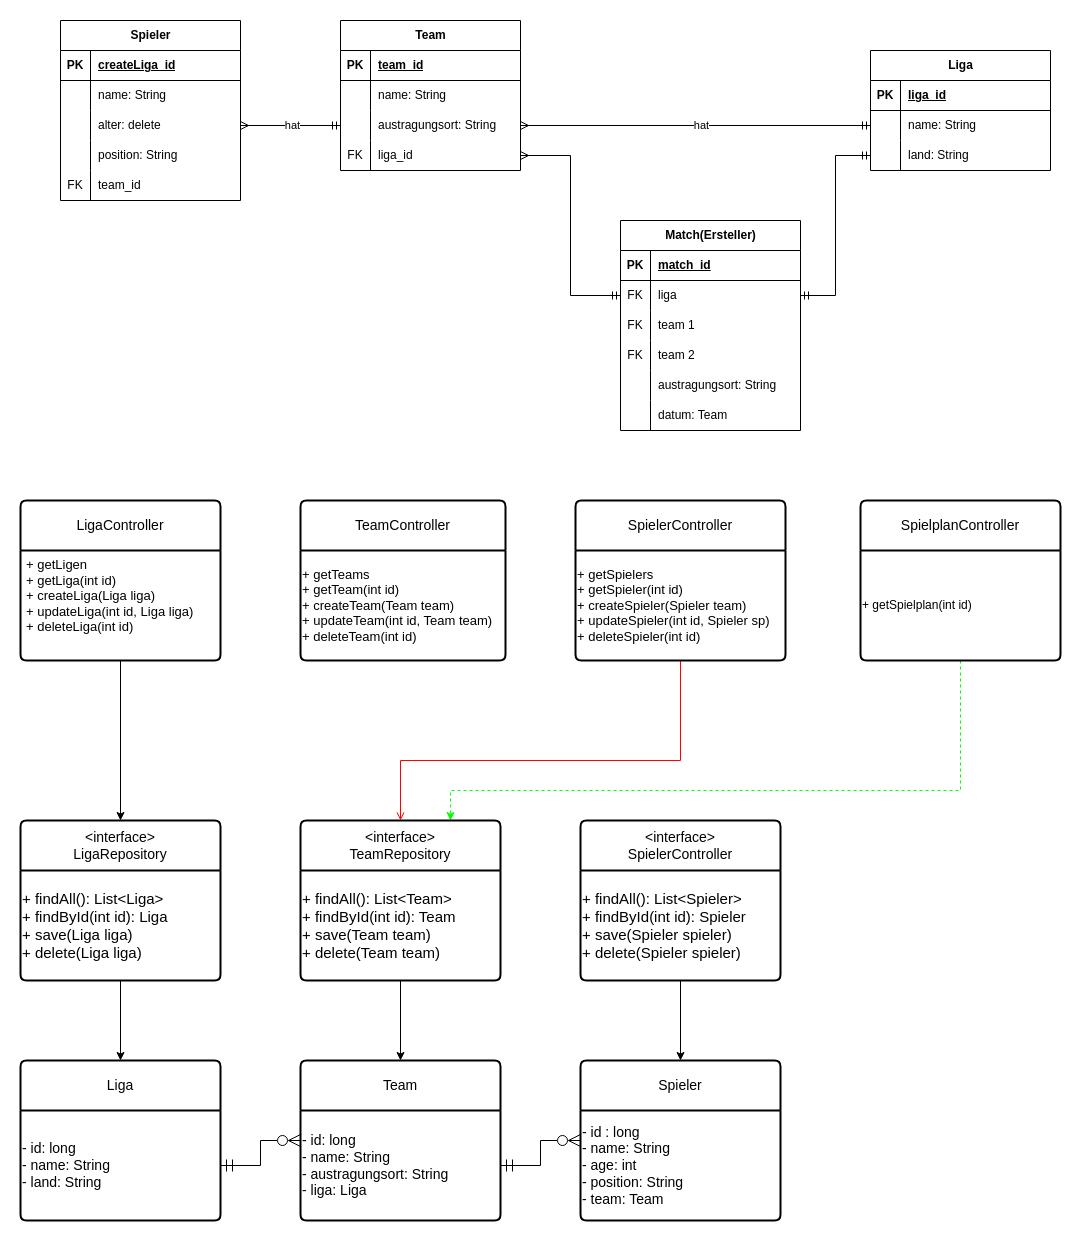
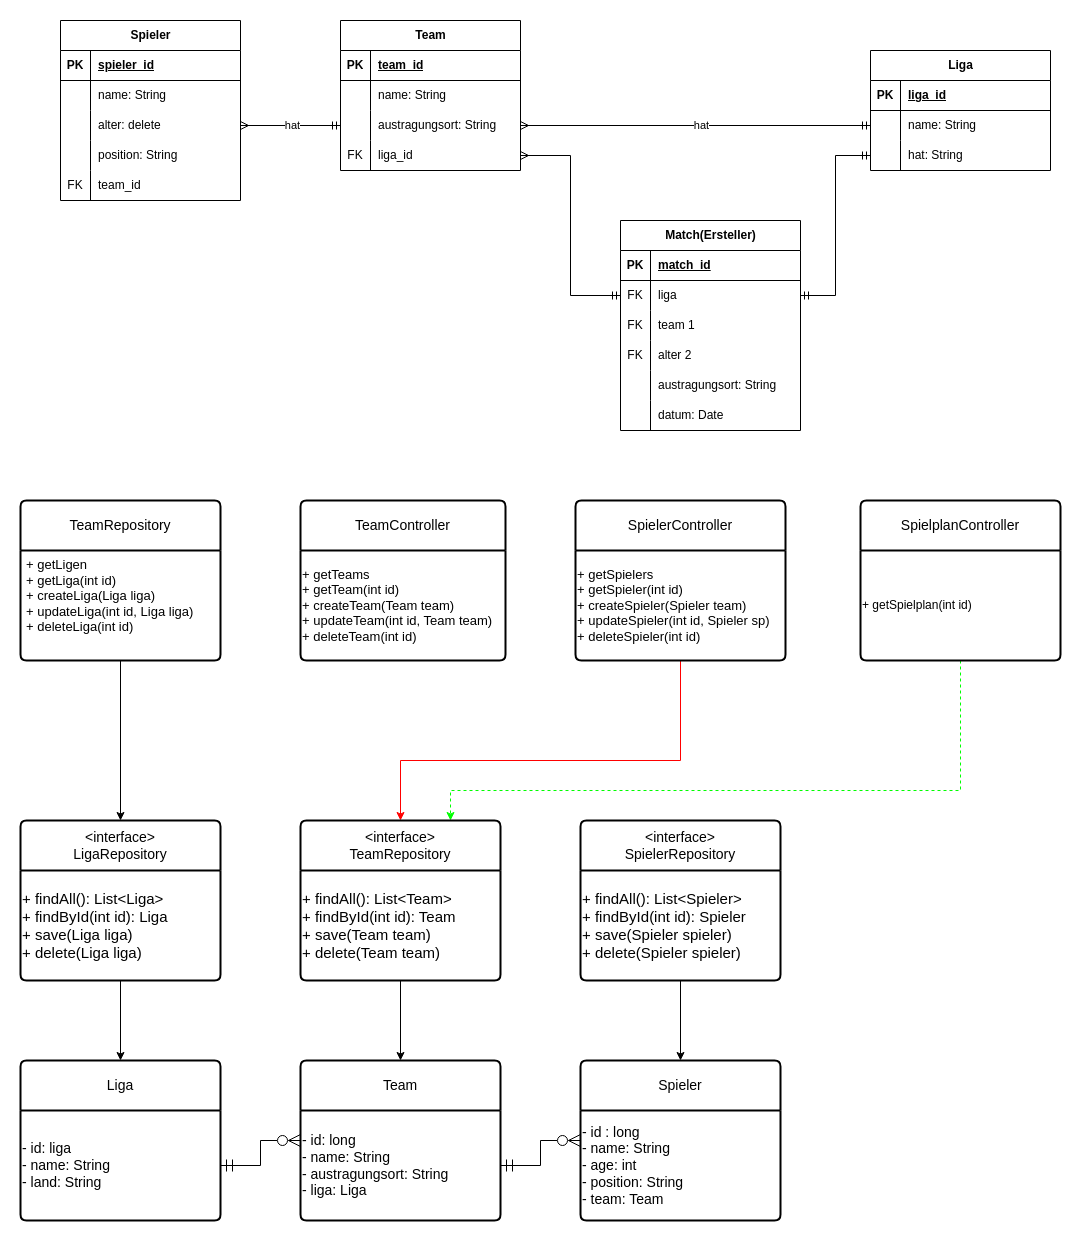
- <mxCell id="5" value="createLiga_id" style="shape=partialRectangle;connectable=0;fillColor=none;top=0;left=0;bottom=0;right=0;align=left;spacingLeft=6;fontStyle=5;overflow=hidden;whiteSpace=wrap;html=1;" parent="3" vertex="1"><mxGeometry x="30" width="150" height="30" as="geometry"><mxRectangle width="150" height="30" as="alternateBounds" /></mxGeometry></mxCell>
+ <mxCell id="5" value="spieler_id" style="shape=partialRectangle;connectable=0;fillColor=none;top=0;left=0;bottom=0;right=0;align=left;spacingLeft=6;fontStyle=5;overflow=hidden;whiteSpace=wrap;html=1;" parent="3" vertex="1"><mxGeometry x="30" width="150" height="30" as="geometry"><mxRectangle width="150" height="30" as="alternateBounds" /></mxGeometry></mxCell>
- <mxCell id="40" value="land: String" style="shape=partialRectangle;connectable=0;fillColor=none;top=0;left=0;bottom=0;right=0;align=left;spacingLeft=6;overflow=hidden;whiteSpace=wrap;html=1;" parent="38" vertex="1"><mxGeometry x="30" width="150" height="30" as="geometry"><mxRectangle width="150" height="30" as="alternateBounds" /></mxGeometry></mxCell>
+ <mxCell id="40" value="hat: String" style="shape=partialRectangle;connectable=0;fillColor=none;top=0;left=0;bottom=0;right=0;align=left;spacingLeft=6;overflow=hidden;whiteSpace=wrap;html=1;" parent="38" vertex="1"><mxGeometry x="30" width="150" height="30" as="geometry"><mxRectangle width="150" height="30" as="alternateBounds" /></mxGeometry></mxCell>
- <mxCell id="53" value="team 2" style="shape=partialRectangle;connectable=0;fillColor=none;top=0;left=0;bottom=0;right=0;align=left;spacingLeft=6;overflow=hidden;whiteSpace=wrap;html=1;" parent="51" vertex="1"><mxGeometry x="30" width="150" height="30" as="geometry"><mxRectangle width="150" height="30" as="alternateBounds" /></mxGeometry></mxCell>
+ <mxCell id="53" value="alter 2" style="shape=partialRectangle;connectable=0;fillColor=none;top=0;left=0;bottom=0;right=0;align=left;spacingLeft=6;overflow=hidden;whiteSpace=wrap;html=1;" parent="51" vertex="1"><mxGeometry x="30" width="150" height="30" as="geometry"><mxRectangle width="150" height="30" as="alternateBounds" /></mxGeometry></mxCell>
- <mxCell id="59" value="datum: Team" style="shape=partialRectangle;connectable=0;fillColor=none;top=0;left=0;bottom=0;right=0;align=left;spacingLeft=6;overflow=hidden;whiteSpace=wrap;html=1;" parent="57" vertex="1"><mxGeometry x="30" width="150" height="30" as="geometry"><mxRectangle width="150" height="30" as="alternateBounds" /></mxGeometry></mxCell>
+ <mxCell id="59" value="datum: Date" style="shape=partialRectangle;connectable=0;fillColor=none;top=0;left=0;bottom=0;right=0;align=left;spacingLeft=6;overflow=hidden;whiteSpace=wrap;html=1;" parent="57" vertex="1"><mxGeometry x="30" width="150" height="30" as="geometry"><mxRectangle width="150" height="30" as="alternateBounds" /></mxGeometry></mxCell>
- <mxCell id="68" value="LigaController" style="swimlane;childLayout=stackLayout;horizontal=1;startSize=50;horizontalStack=0;rounded=1;fontSize=14;fontStyle=0;strokeWidth=2;resizeParent=0;resizeLast=1;shadow=0;dashed=0;align=center;arcSize=4;whiteSpace=wrap;html=1;" vertex="1" parent="1"><mxGeometry x="20" y="500" width="200" height="160" as="geometry" /></mxCell>
+ <mxCell id="68" value="TeamRepository" style="swimlane;childLayout=stackLayout;horizontal=1;startSize=50;horizontalStack=0;rounded=1;fontSize=14;fontStyle=0;strokeWidth=2;resizeParent=0;resizeLast=1;shadow=0;dashed=0;align=center;arcSize=4;whiteSpace=wrap;html=1;" vertex="1" parent="1"><mxGeometry x="20" y="500" width="200" height="160" as="geometry" /></mxCell>
- <mxCell id="70" style="edgeStyle=orthogonalEdgeStyle;rounded=0;orthogonalLoop=1;jettySize=auto;html=1;exitX=0.5;exitY=1;exitDx=0;exitDy=0;entryX=0.5;entryY=0;entryDx=0;entryDy=0;strokeColor=#FF0000;endArrow=open;" edge="1" parent="1" source="71" target="80"><mxGeometry relative="1" as="geometry"><Array as="points"><mxPoint x="680" y="760" /><mxPoint x="400" y="760" /></Array></mxGeometry></mxCell>
+ <mxCell id="70" style="edgeStyle=orthogonalEdgeStyle;rounded=0;orthogonalLoop=1;jettySize=auto;html=1;exitX=0.5;exitY=1;exitDx=0;exitDy=0;entryX=0.5;entryY=0;entryDx=0;entryDy=0;strokeColor=#FF0000;" edge="1" parent="1" source="71" target="80"><mxGeometry relative="1" as="geometry"><Array as="points"><mxPoint x="680" y="760" /><mxPoint x="400" y="760" /></Array></mxGeometry></mxCell>
- <mxCell id="83" value="&lt;div&gt;&lt;br&gt;&lt;/div&gt;&amp;lt;interface&amp;gt;&lt;div&gt;SpielerController&lt;/div&gt;&lt;div&gt;&lt;div&gt;&lt;br&gt;&lt;/div&gt;&lt;/div&gt;" style="swimlane;childLayout=stackLayout;horizontal=1;startSize=50;horizontalStack=0;rounded=1;fontSize=14;fontStyle=0;strokeWidth=2;resizeParent=0;resizeLast=1;shadow=0;dashed=0;align=center;arcSize=4;whiteSpace=wrap;html=1;" vertex="1" parent="1"><mxGeometry x="580" y="820" width="200" height="160" as="geometry" /></mxCell>
+ <mxCell id="83" value="&lt;div&gt;&lt;br&gt;&lt;/div&gt;&amp;lt;interface&amp;gt;&lt;div&gt;SpielerRepository&lt;/div&gt;&lt;div&gt;&lt;div&gt;&lt;br&gt;&lt;/div&gt;&lt;/div&gt;" style="swimlane;childLayout=stackLayout;horizontal=1;startSize=50;horizontalStack=0;rounded=1;fontSize=14;fontStyle=0;strokeWidth=2;resizeParent=0;resizeLast=1;shadow=0;dashed=0;align=center;arcSize=4;whiteSpace=wrap;html=1;" vertex="1" parent="1"><mxGeometry x="580" y="820" width="200" height="160" as="geometry" /></mxCell>
- <mxCell id="86" value="&lt;font style=&quot;font-size: 14px;&quot;&gt;- id: long&lt;/font&gt;&lt;div style=&quot;font-size: 14px;&quot;&gt;&lt;font style=&quot;font-size: 14px;&quot;&gt;- name: String&lt;/font&gt;&lt;/div&gt;&lt;div style=&quot;font-size: 14px;&quot;&gt;&lt;font style=&quot;font-size: 14px;&quot;&gt;- land: String&lt;/font&gt;&lt;/div&gt;" style="text;html=1;align=left;verticalAlign=middle;resizable=0;points=[];autosize=1;strokeColor=none;fillColor=none;" vertex="1" parent="85"><mxGeometry y="50" width="200" height="110" as="geometry" /></mxCell>
+ <mxCell id="86" value="&lt;font style=&quot;font-size: 14px;&quot;&gt;- id: liga&lt;/font&gt;&lt;div style=&quot;font-size: 14px;&quot;&gt;&lt;font style=&quot;font-size: 14px;&quot;&gt;- name: String&lt;/font&gt;&lt;/div&gt;&lt;div style=&quot;font-size: 14px;&quot;&gt;&lt;font style=&quot;font-size: 14px;&quot;&gt;- land: String&lt;/font&gt;&lt;/div&gt;" style="text;html=1;align=left;verticalAlign=middle;resizable=0;points=[];autosize=1;strokeColor=none;fillColor=none;" vertex="1" parent="85"><mxGeometry y="50" width="200" height="110" as="geometry" /></mxCell>
